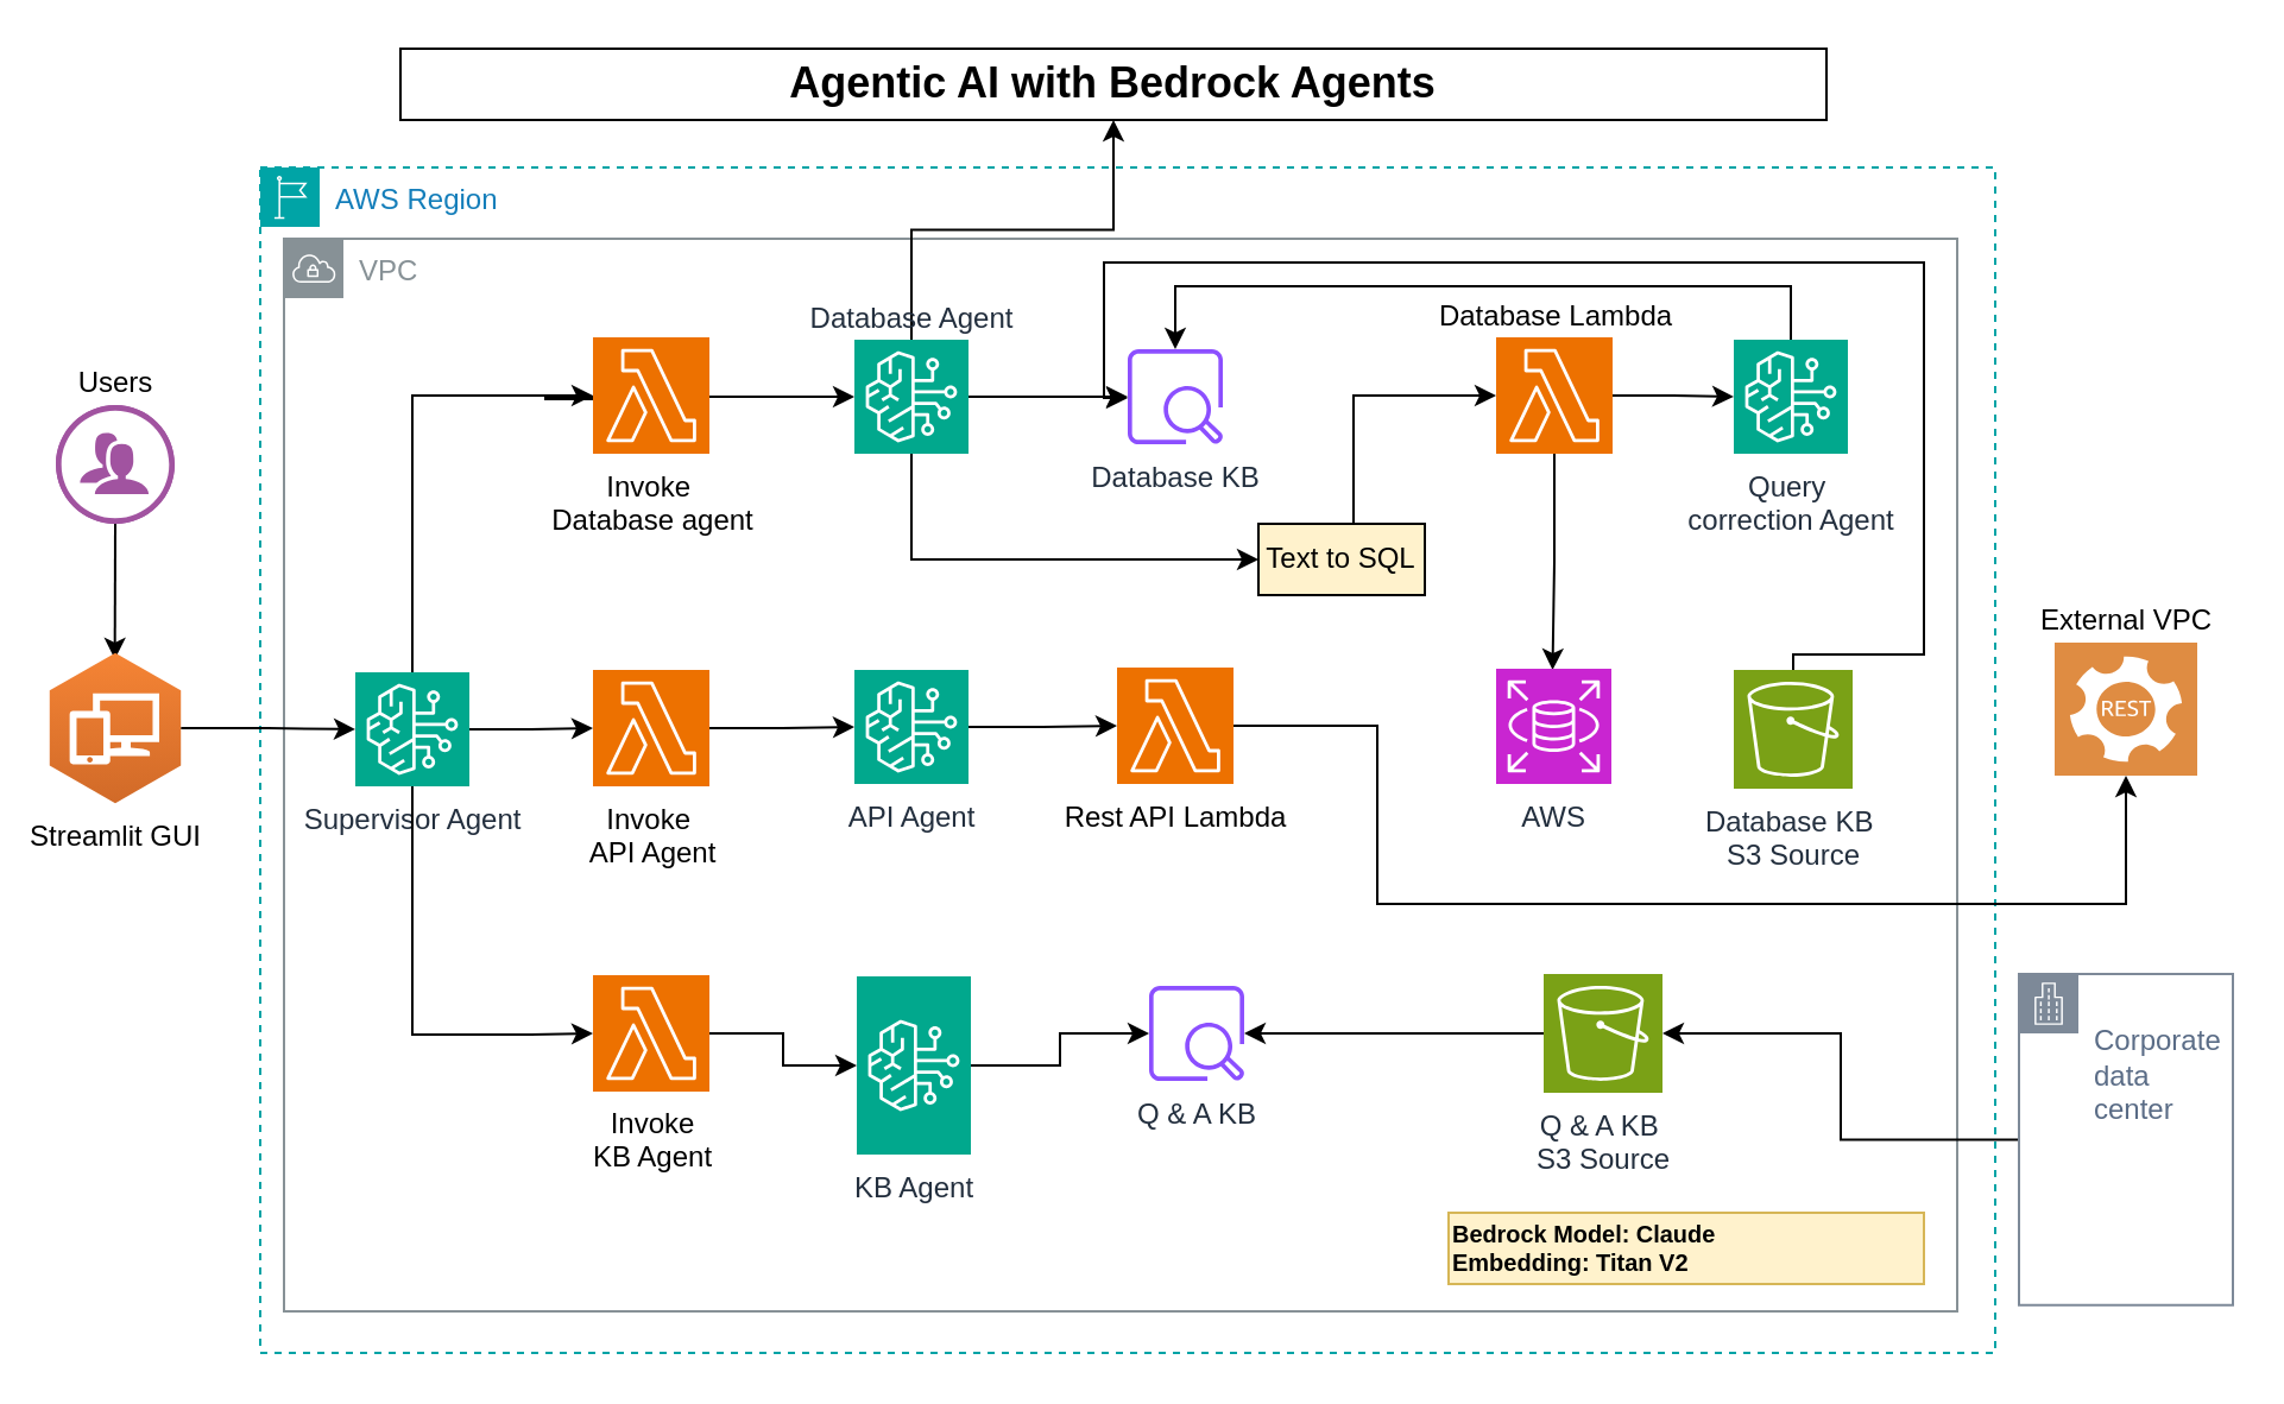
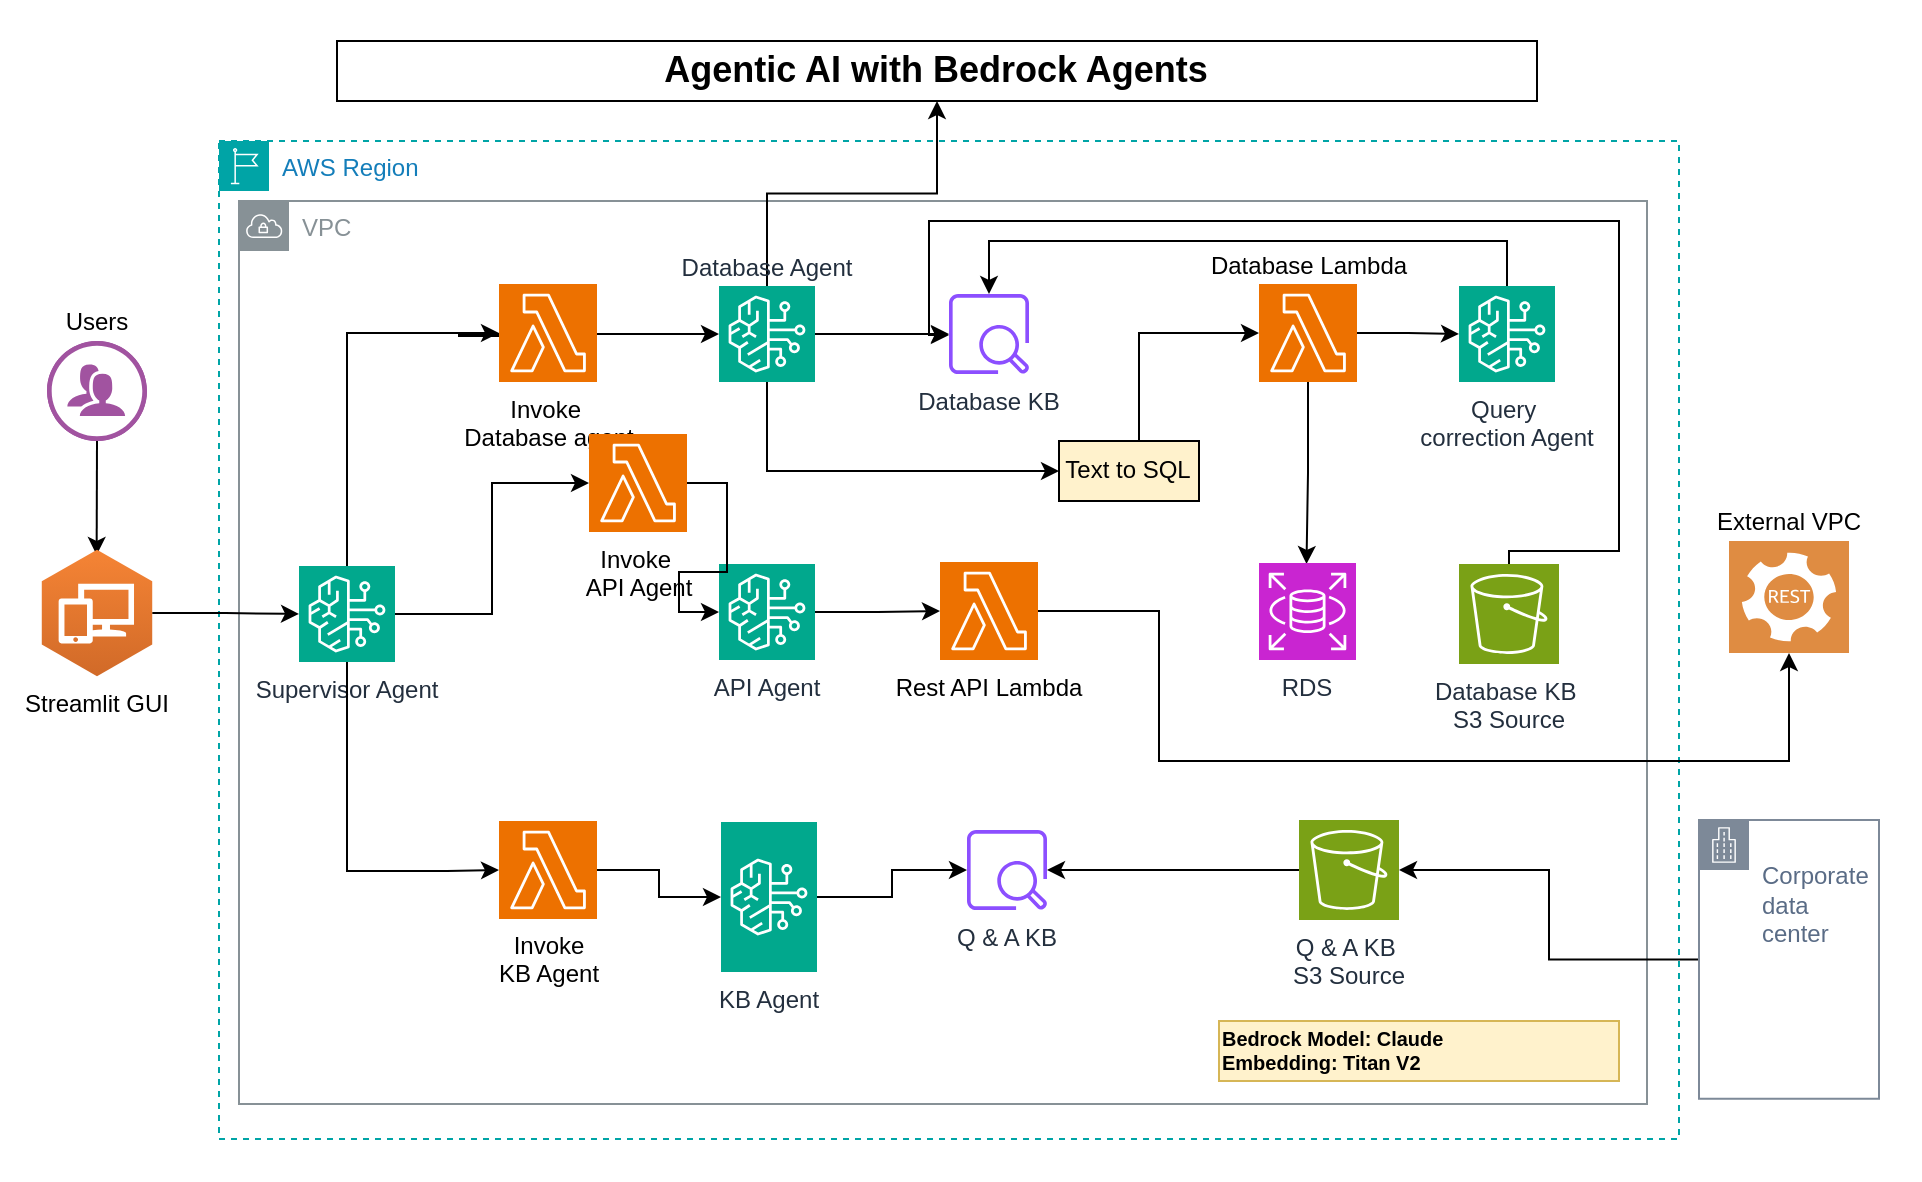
- <mxCell id="41" value="&lt;span style=&quot;color: rgb(0, 0, 0);&quot;&gt;Invoke&amp;nbsp;&lt;/span&gt;&lt;div&gt;&lt;span style=&quot;color: rgb(0, 0, 0);&quot;&gt;API Agent&lt;/span&gt;&lt;/div&gt;" style="sketch=0;points=[[0,0,0],[0.25,0,0],[0.5,0,0],[0.75,0,0],[1,0,0],[0,1,0],[0.25,1,0],[0.5,1,0],[0.75,1,0],[1,1,0],[0,0.25,0],[0,0.5,0],[0,0.75,0],[1,0.25,0],[1,0.5,0],[1,0.75,0]];outlineConnect=0;fontColor=#232F3E;fillColor=#ED7100;strokeColor=#ffffff;dashed=0;verticalLabelPosition=bottom;verticalAlign=top;align=center;html=1;fontSize=12;fontStyle=0;aspect=fixed;shape=mxgraph.aws4.resourceIcon;resIcon=mxgraph.aws4.lambda;" parent="1" vertex="1"><mxGeometry x="249" y="281.5" width="49" height="49" as="geometry" /></mxCell>
+ <mxCell id="41" value="&lt;span style=&quot;color: rgb(0, 0, 0);&quot;&gt;Invoke&amp;nbsp;&lt;/span&gt;&lt;div&gt;&lt;span style=&quot;color: rgb(0, 0, 0);&quot;&gt;API Agent&lt;/span&gt;&lt;/div&gt;" style="sketch=0;points=[[0,0,0],[0.25,0,0],[0.5,0,0],[0.75,0,0],[1,0,0],[0,1,0],[0.25,1,0],[0.5,1,0],[0.75,1,0],[1,1,0],[0,0.25,0],[0,0.5,0],[0,0.75,0],[1,0.25,0],[1,0.5,0],[1,0.75,0]];outlineConnect=0;fontColor=#232F3E;fillColor=#ED7100;strokeColor=#ffffff;dashed=0;verticalLabelPosition=bottom;verticalAlign=top;align=center;html=1;fontSize=12;fontStyle=0;aspect=fixed;shape=mxgraph.aws4.resourceIcon;resIcon=mxgraph.aws4.lambda;" parent="1" vertex="1"><mxGeometry x="294" y="216.5" width="49" height="49" as="geometry" /></mxCell>
- <mxCell id="21" value="AWS" style="sketch=0;points=[[0,0,0],[0.25,0,0],[0.5,0,0],[0.75,0,0],[1,0,0],[0,1,0],[0.25,1,0],[0.5,1,0],[0.75,1,0],[1,1,0],[0,0.25,0],[0,0.5,0],[0,0.75,0],[1,0.25,0],[1,0.5,0],[1,0.75,0]];outlineConnect=0;fontColor=#232F3E;fillColor=#C925D1;strokeColor=#ffffff;dashed=0;verticalLabelPosition=bottom;verticalAlign=top;align=center;html=1;fontSize=12;fontStyle=0;aspect=fixed;shape=mxgraph.aws4.resourceIcon;resIcon=mxgraph.aws4.rds;" parent="1" vertex="1"><mxGeometry x="629" y="281" width="48.5" height="48.5" as="geometry" /></mxCell>
+ <mxCell id="21" value="RDS" style="sketch=0;points=[[0,0,0],[0.25,0,0],[0.5,0,0],[0.75,0,0],[1,0,0],[0,1,0],[0.25,1,0],[0.5,1,0],[0.75,1,0],[1,1,0],[0,0.25,0],[0,0.5,0],[0,0.75,0],[1,0.25,0],[1,0.5,0],[1,0.75,0]];outlineConnect=0;fontColor=#232F3E;fillColor=#C925D1;strokeColor=#ffffff;dashed=0;verticalLabelPosition=bottom;verticalAlign=top;align=center;html=1;fontSize=12;fontStyle=0;aspect=fixed;shape=mxgraph.aws4.resourceIcon;resIcon=mxgraph.aws4.rds;" parent="1" vertex="1"><mxGeometry x="629" y="281" width="48.5" height="48.5" as="geometry" /></mxCell>
